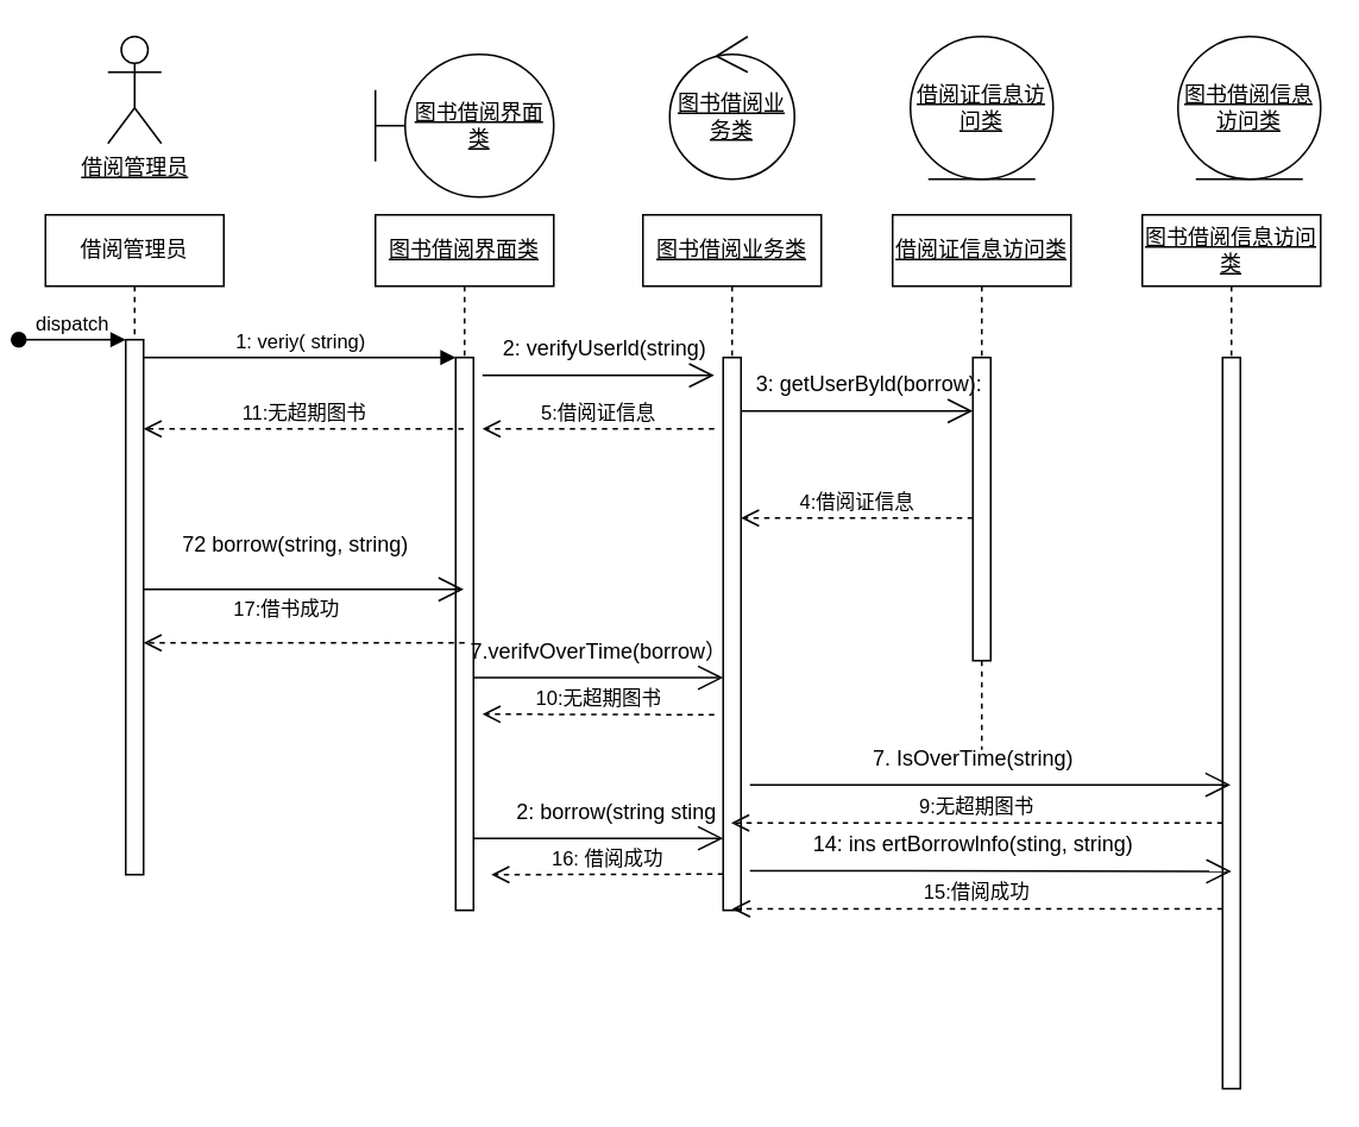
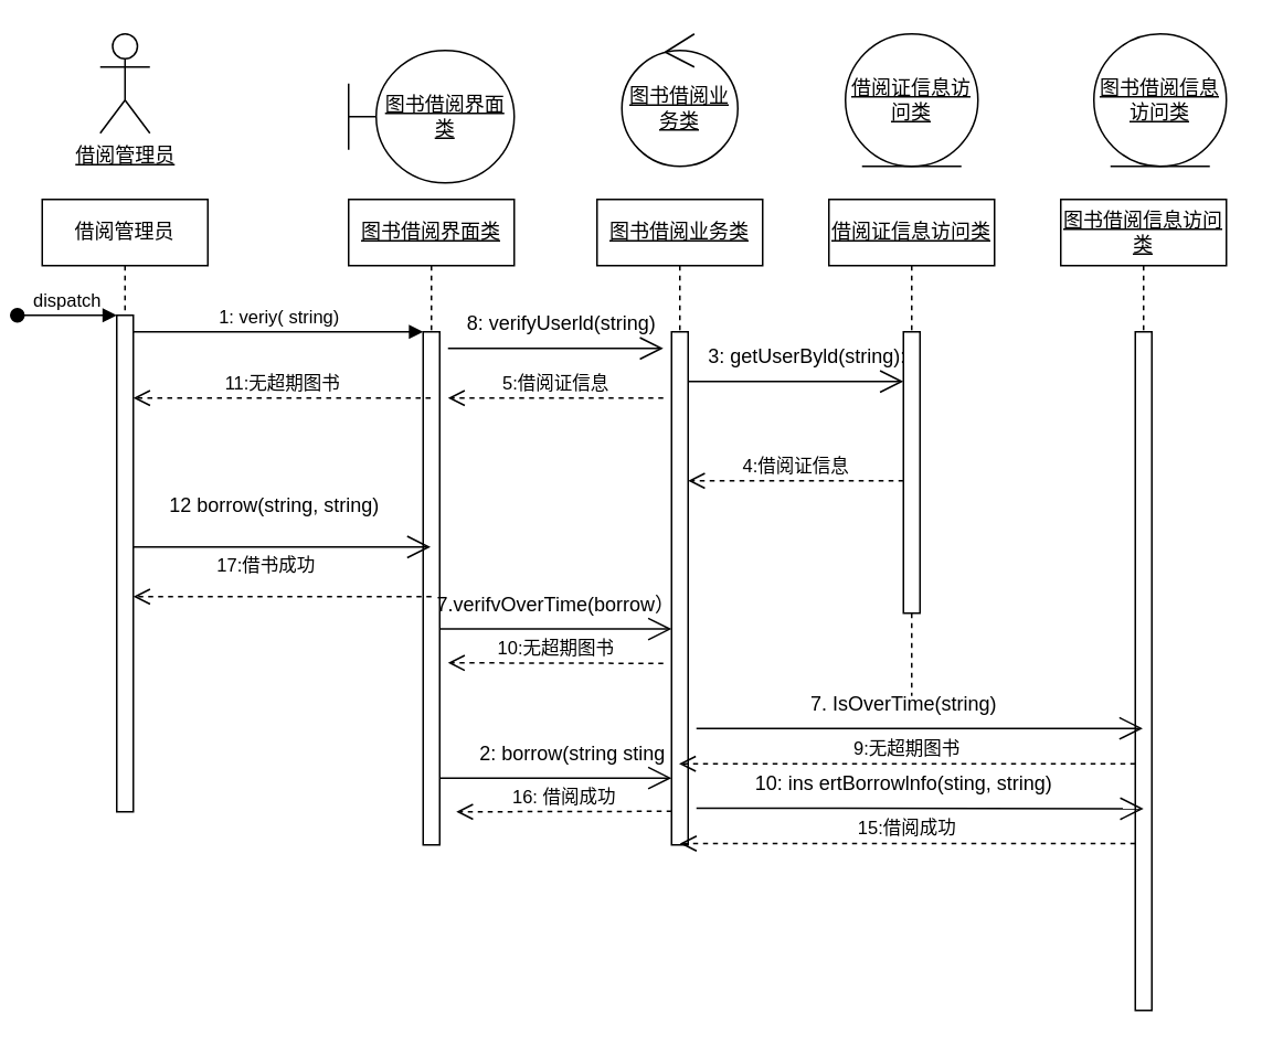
- <mxCell id="27" value="2: verifyUserld(string)&amp;nbsp;" style="text;html=1;align=center;verticalAlign=middle;resizable=0;points=[];autosize=1;strokeColor=none;fillColor=none;" vertex="1" parent="1"><mxGeometry x="265" y="180" width="140" height="30" as="geometry" /></mxCell>
+ <mxCell id="27" value="8: verifyUserld(string)&amp;nbsp;" style="text;html=1;align=center;verticalAlign=middle;resizable=0;points=[];autosize=1;strokeColor=none;fillColor=none;" vertex="1" parent="1"><mxGeometry x="265" y="180" width="140" height="30" as="geometry" /></mxCell>
- <mxCell id="34" value="&amp;nbsp;3: getUserByld(borrow):" style="text;html=1;align=center;verticalAlign=middle;resizable=0;points=[];autosize=1;strokeColor=none;fillColor=none;" vertex="1" parent="1"><mxGeometry x="405" y="200" width="150" height="30" as="geometry" /></mxCell>
+ <mxCell id="34" value="&amp;nbsp;3: getUserByld(string):" style="text;html=1;align=center;verticalAlign=middle;resizable=0;points=[];autosize=1;strokeColor=none;fillColor=none;" vertex="1" parent="1"><mxGeometry x="405" y="200" width="150" height="30" as="geometry" /></mxCell>
- <mxCell id="25" value="72 borrow(string, string)" style="text;html=1;align=center;verticalAlign=middle;resizable=0;points=[];autosize=1;strokeColor=none;fillColor=none;" vertex="1" parent="1"><mxGeometry x="85" y="290" width="150" height="30" as="geometry" /></mxCell>
+ <mxCell id="25" value="12 borrow(string, string)" style="text;html=1;align=center;verticalAlign=middle;resizable=0;points=[];autosize=1;strokeColor=none;fillColor=none;" vertex="1" parent="1"><mxGeometry x="85" y="290" width="150" height="30" as="geometry" /></mxCell>
- <mxCell id="38" value="14: ins ertBorrowlnfo(sting, string)" style="text;html=1;align=center;verticalAlign=middle;resizable=0;points=[];autosize=1;strokeColor=none;fillColor=none;" vertex="1" parent="1"><mxGeometry x="440" y="457.77" width="200" height="30" as="geometry" /></mxCell>
+ <mxCell id="38" value="10: ins ertBorrowlnfo(sting, string)" style="text;html=1;align=center;verticalAlign=middle;resizable=0;points=[];autosize=1;strokeColor=none;fillColor=none;" vertex="1" parent="1"><mxGeometry x="440" y="457.77" width="200" height="30" as="geometry" /></mxCell>
